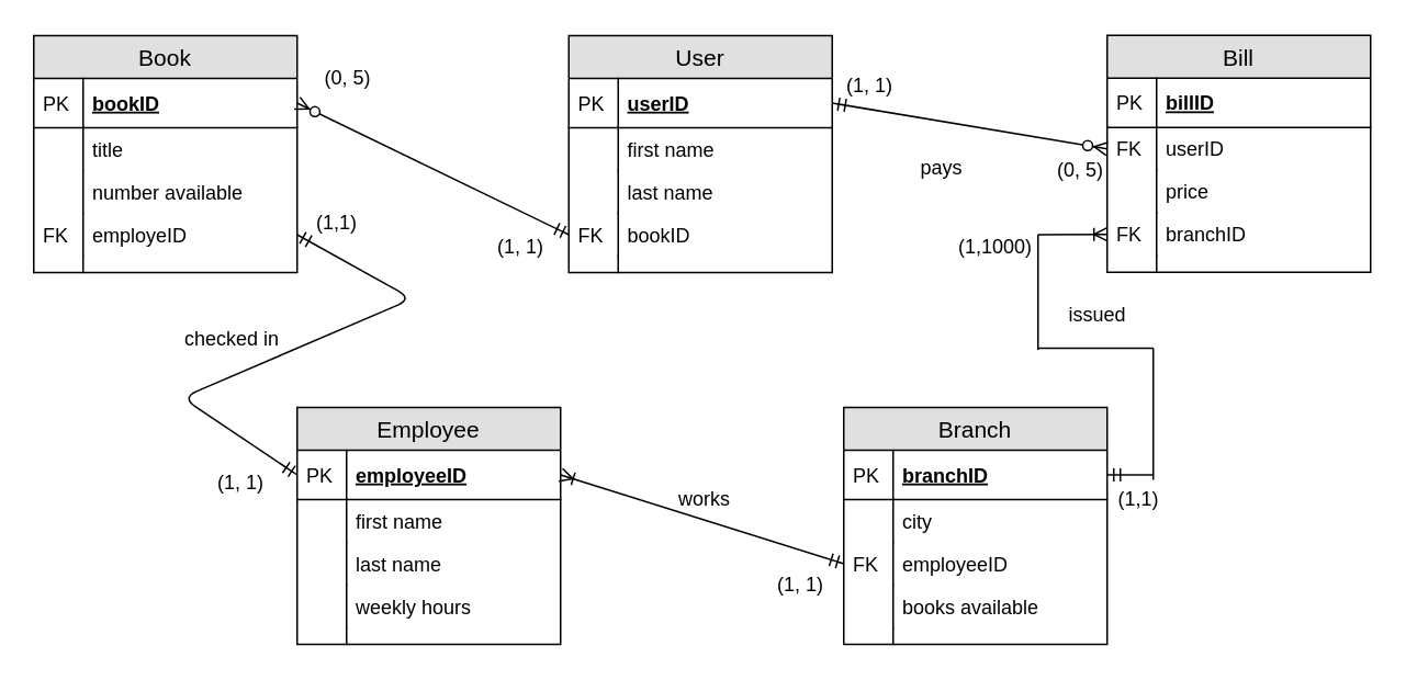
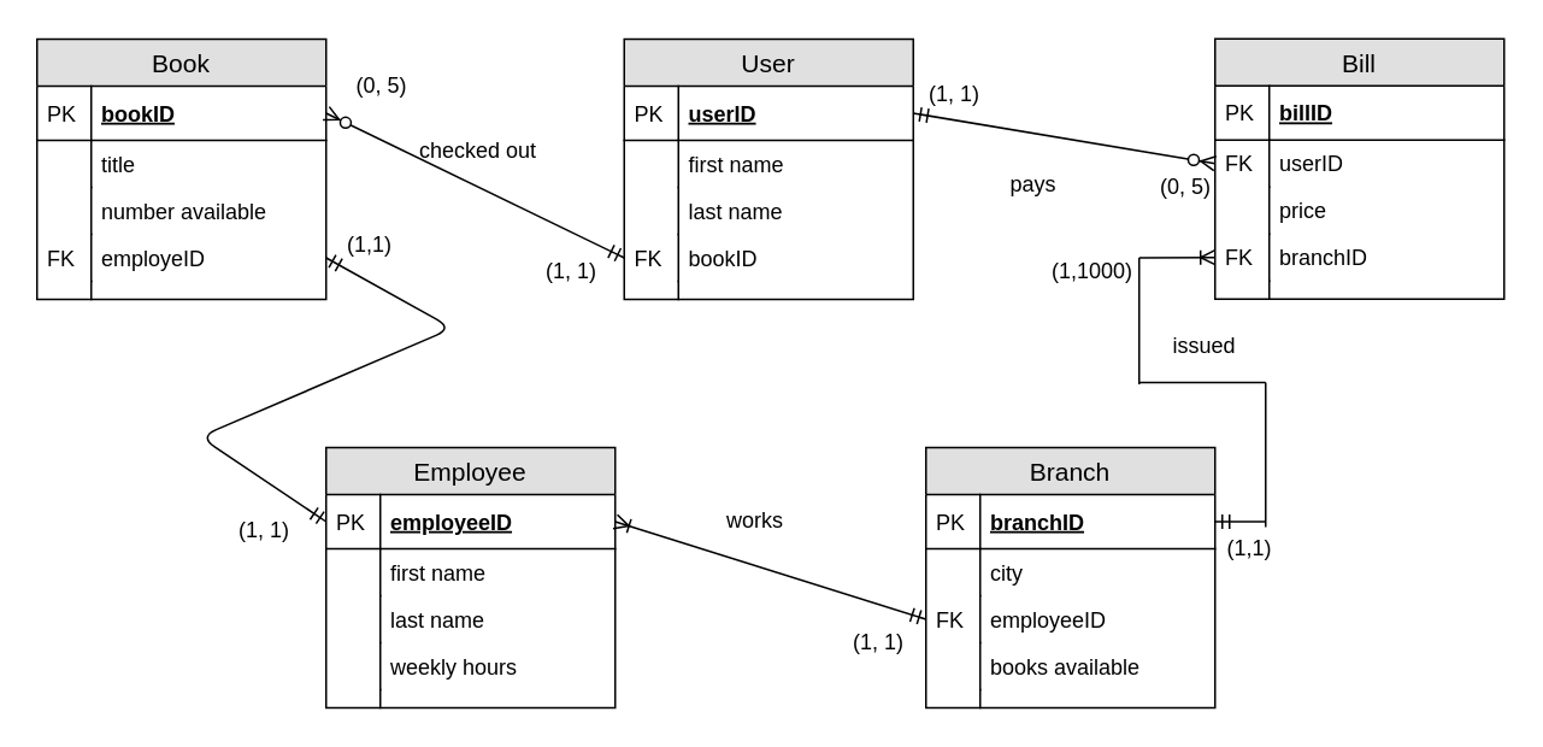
+ <mxCell id="73" value="checked out" style="text;html=1;resizable=0;points=[];autosize=1;align=left;verticalAlign=top;spacingTop=-4;" parent="1" vertex="1"><mxGeometry x="230" y="73" width="80" height="20" as="geometry" /></mxCell>
- <mxCell id="77" value="checked in" style="text;html=1;resizable=0;points=[];autosize=1;align=left;verticalAlign=top;spacingTop=-4;" parent="1" vertex="1"><mxGeometry x="110" y="196" width="70" height="20" as="geometry" /></mxCell>
- <mxCell id="62" value="works" style="text;html=1;resizable=0;points=[];autosize=1;align=left;verticalAlign=top;spacingTop=-4;" parent="1" vertex="1"><mxGeometry x="410" y="293" width="50" height="20" as="geometry" /></mxCell>
+ <mxCell id="62" value="works" style="text;html=1;resizable=0;points=[];autosize=1;align=left;verticalAlign=top;spacingTop=-4;" parent="1" vertex="1"><mxGeometry x="400" y="278" width="50" height="20" as="geometry" /></mxCell>
